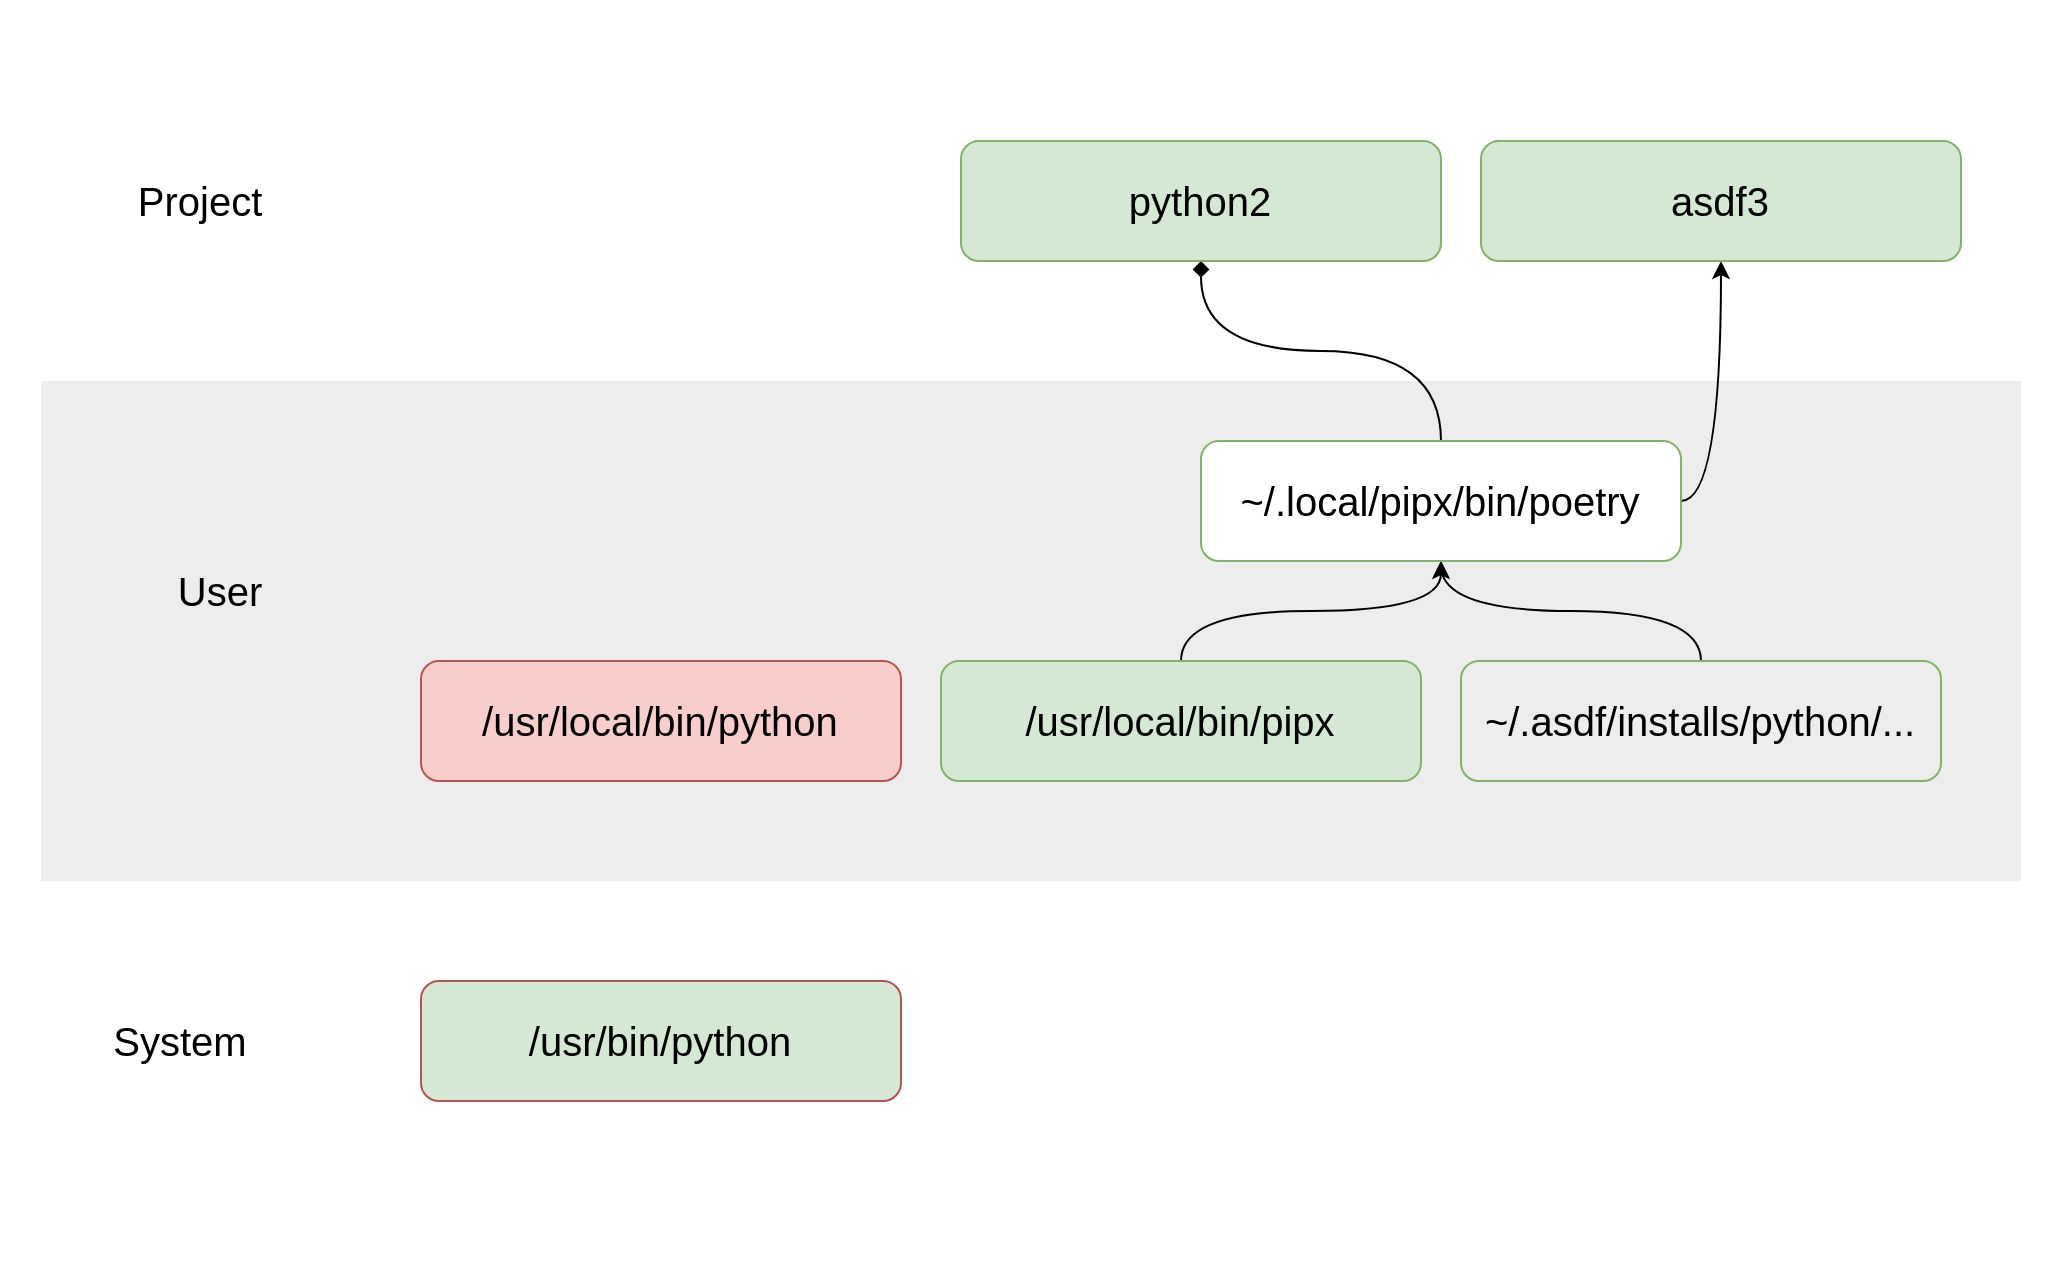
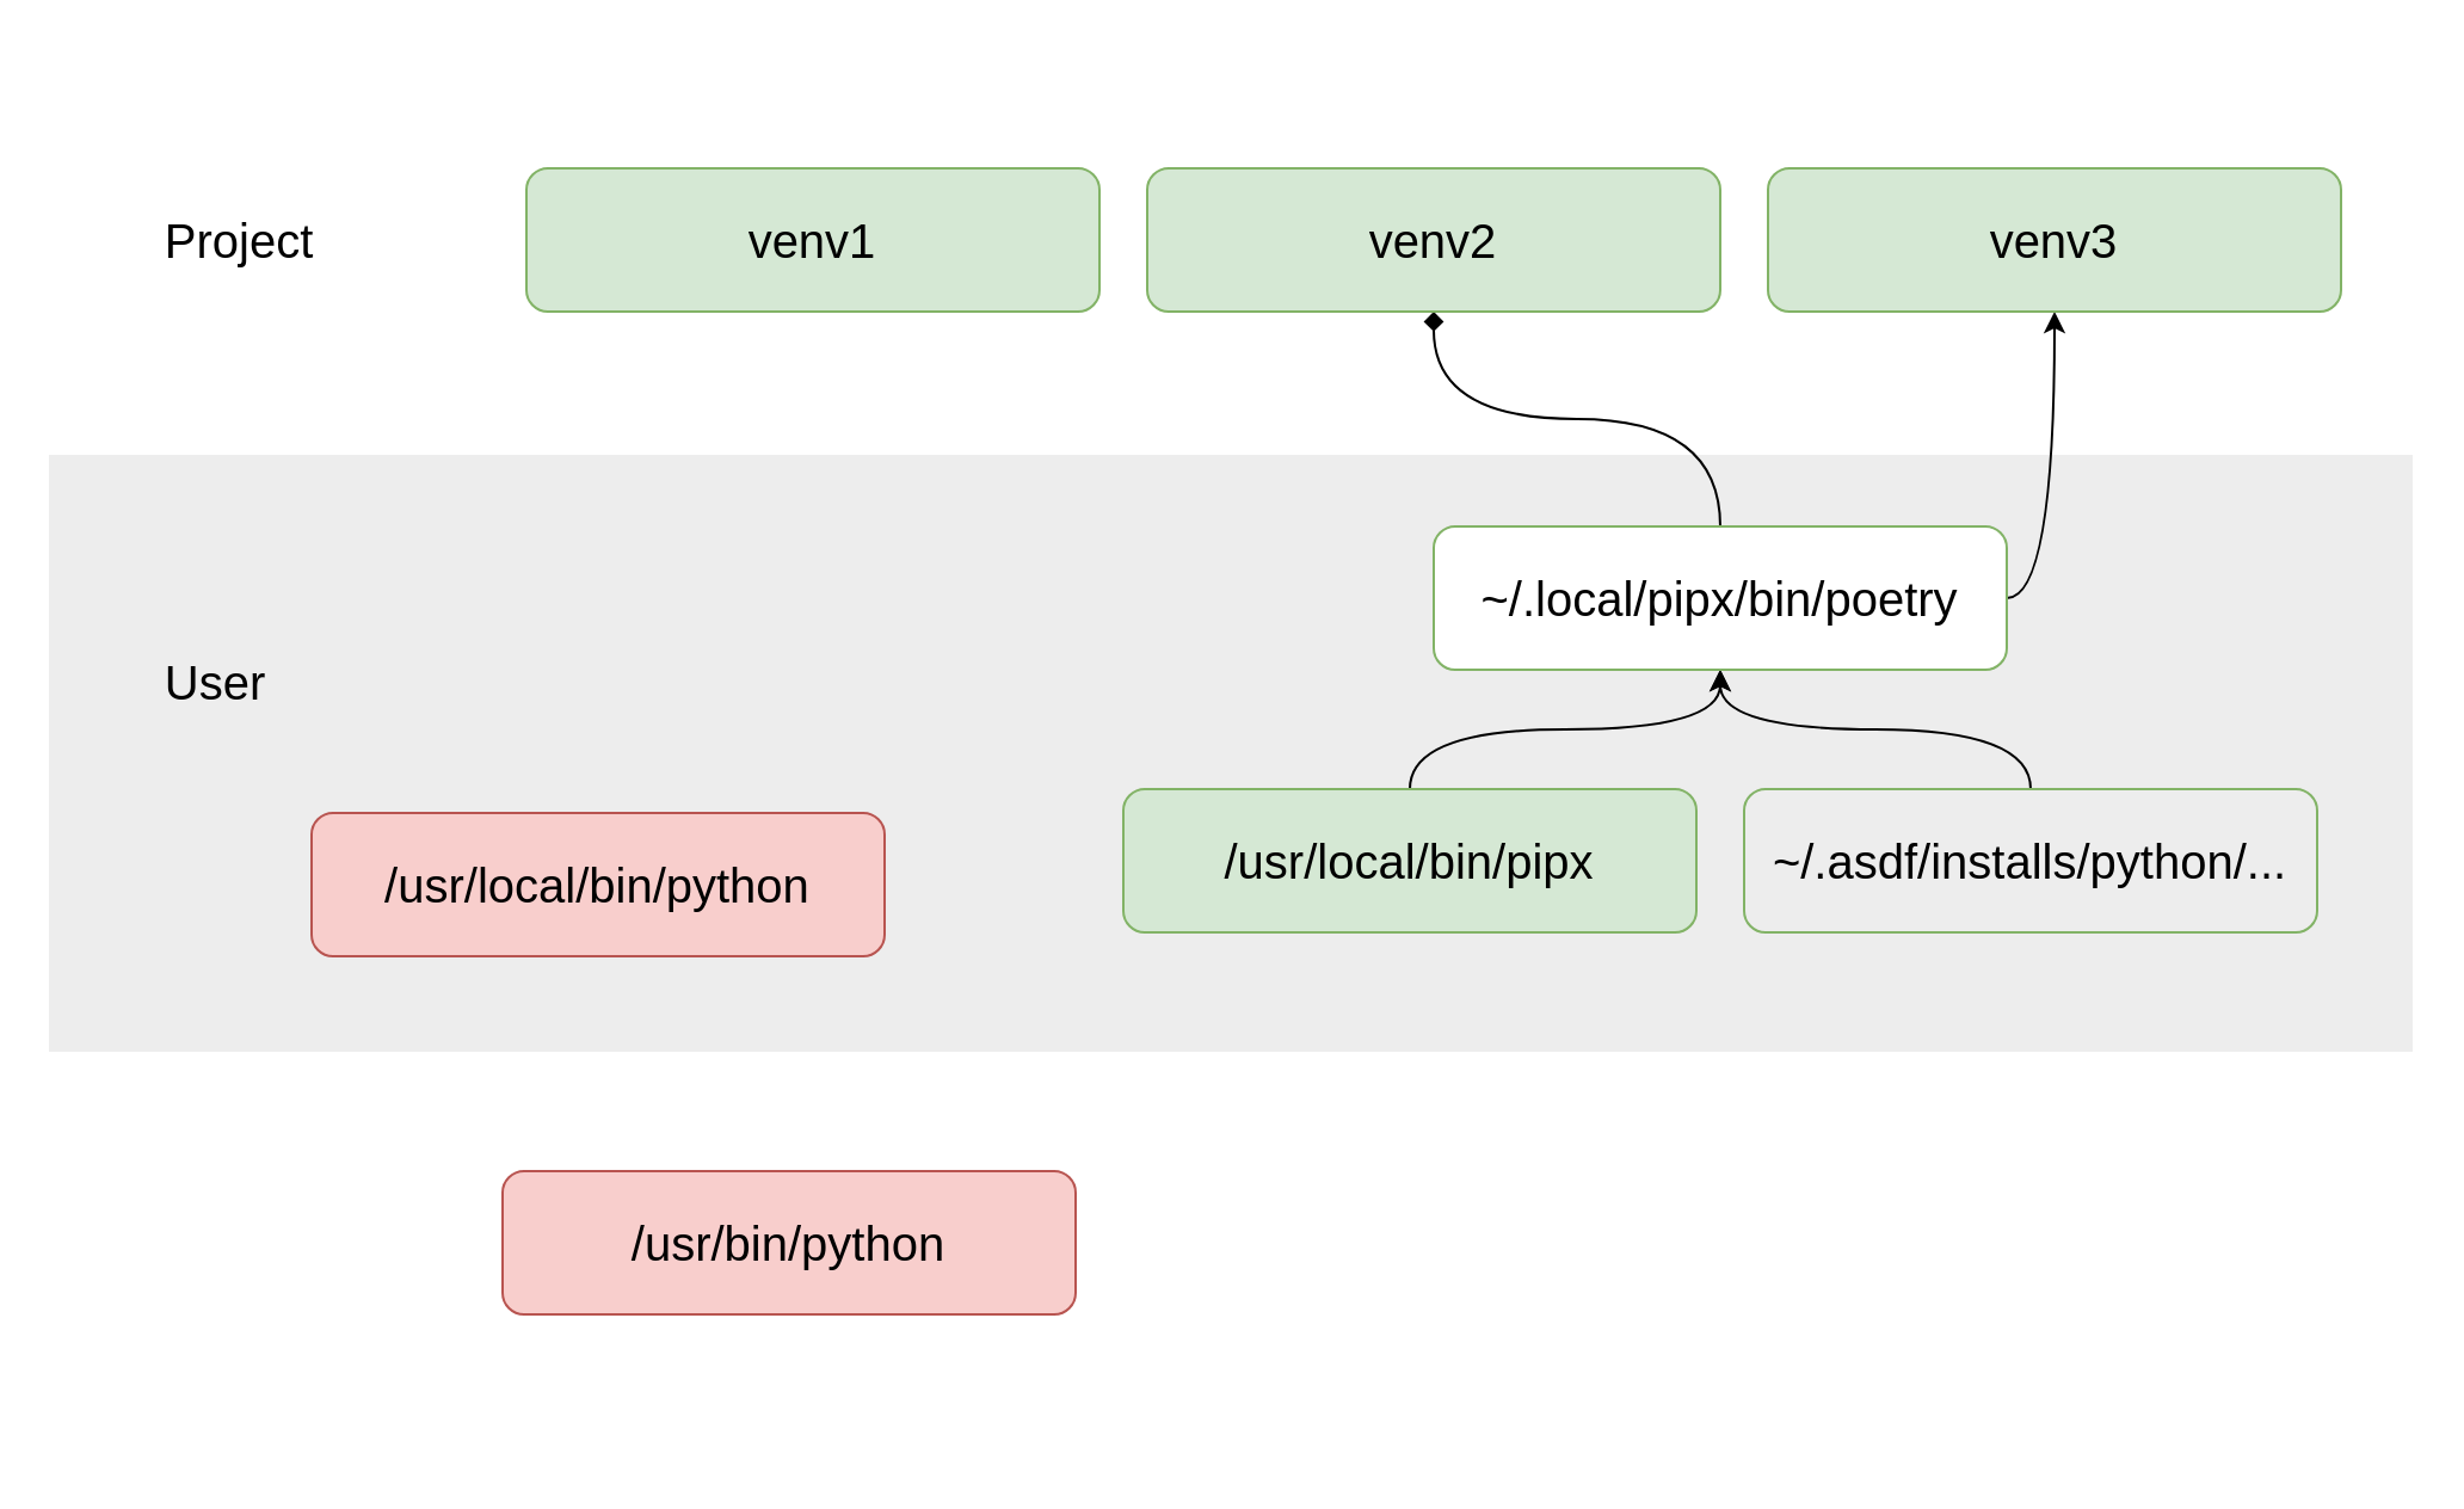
+ <mxCell id="16" value="venv1" style="rounded=1;whiteSpace=wrap;html=1;fontSize=20;fillColor=#d5e8d4;strokeColor=#82b366;" parent="14" vertex="1"><mxGeometry x="190" width="240" height="60" as="geometry" /></mxCell>
- <mxCell id="17" value="python2" style="rounded=1;whiteSpace=wrap;html=1;fontSize=20;fillColor=#d5e8d4;strokeColor=#82b366;" parent="14" vertex="1"><mxGeometry x="450" width="240" height="60" as="geometry" /></mxCell>
+ <mxCell id="17" value="venv2" style="rounded=1;whiteSpace=wrap;html=1;fontSize=20;fillColor=#d5e8d4;strokeColor=#82b366;" parent="14" vertex="1"><mxGeometry x="450" width="240" height="60" as="geometry" /></mxCell>
- <mxCell id="18" value="asdf3" style="rounded=1;whiteSpace=wrap;html=1;fontSize=20;fillColor=#d5e8d4;strokeColor=#82b366;" parent="14" vertex="1"><mxGeometry x="710" width="240" height="60" as="geometry" /></mxCell>
+ <mxCell id="18" value="venv3" style="rounded=1;whiteSpace=wrap;html=1;fontSize=20;fillColor=#d5e8d4;strokeColor=#82b366;" parent="14" vertex="1"><mxGeometry x="710" width="240" height="60" as="geometry" /></mxCell>
- <mxCell id="5" value="User" style="text;html=1;strokeColor=none;fillColor=none;align=center;verticalAlign=middle;whiteSpace=wrap;rounded=0;fontSize=20;" parent="1" vertex="1"><mxGeometry x="50" y="280" width="120" height="30" as="geometry" /></mxCell>
+ <mxCell id="5" value="User" style="text;html=1;strokeColor=none;fillColor=none;align=center;verticalAlign=middle;whiteSpace=wrap;rounded=0;fontSize=20;" parent="1" vertex="1"><mxGeometry x="30" y="270" width="120" height="30" as="geometry" /></mxCell>
- <mxCell id="7" style="edgeStyle=orthogonalEdgeStyle;curved=1;rounded=0;orthogonalLoop=1;jettySize=auto;html=1;fontSize=20;exitX=0.5;exitY=0;exitDx=0;exitDy=0;entryX=0.5;entryY=1;entryDx=0;entryDy=0;endArrow=open;" parent="1" source="8" target="13" edge="1"><mxGeometry relative="1" as="geometry"><mxPoint x="720" y="290" as="targetPoint" /></mxGeometry></mxCell>
+ <mxCell id="7" style="edgeStyle=orthogonalEdgeStyle;curved=1;rounded=0;orthogonalLoop=1;jettySize=auto;html=1;fontSize=20;exitX=0.5;exitY=0;exitDx=0;exitDy=0;entryX=0.5;entryY=1;entryDx=0;entryDy=0;" parent="1" source="8" target="13" edge="1"><mxGeometry relative="1" as="geometry"><mxPoint x="720" y="290" as="targetPoint" /></mxGeometry></mxCell>
- <mxCell id="6" value="/usr/local/bin/python" style="rounded=1;whiteSpace=wrap;html=1;fontSize=20;fillColor=#f8cecc;strokeColor=#b85450;" parent="1" vertex="1"><mxGeometry x="210" y="330" width="240" height="60" as="geometry" /></mxCell>
+ <mxCell id="6" value="/usr/local/bin/python" style="rounded=1;whiteSpace=wrap;html=1;fontSize=20;fillColor=#f8cecc;strokeColor=#b85450;" parent="1" vertex="1"><mxGeometry x="130" y="340" width="240" height="60" as="geometry" /></mxCell>
- <mxCell id="20" value="System" style="text;html=1;strokeColor=none;fillColor=none;align=center;verticalAlign=middle;whiteSpace=wrap;rounded=0;fontSize=20;" parent="19" vertex="1"><mxGeometry y="15" width="120" height="30" as="geometry" /></mxCell>
- <mxCell id="21" value="/usr/bin/python" style="rounded=1;whiteSpace=wrap;html=1;fontSize=20;fillColor=#d5e8d4;strokeColor=#b85450;" parent="19" vertex="1"><mxGeometry x="180" width="240" height="60" as="geometry" /></mxCell>
+ <mxCell id="21" value="/usr/bin/python" style="rounded=1;whiteSpace=wrap;html=1;fontSize=20;fillColor=#f8cecc;strokeColor=#b85450;" parent="19" vertex="1"><mxGeometry x="180" width="240" height="60" as="geometry" /></mxCell>
